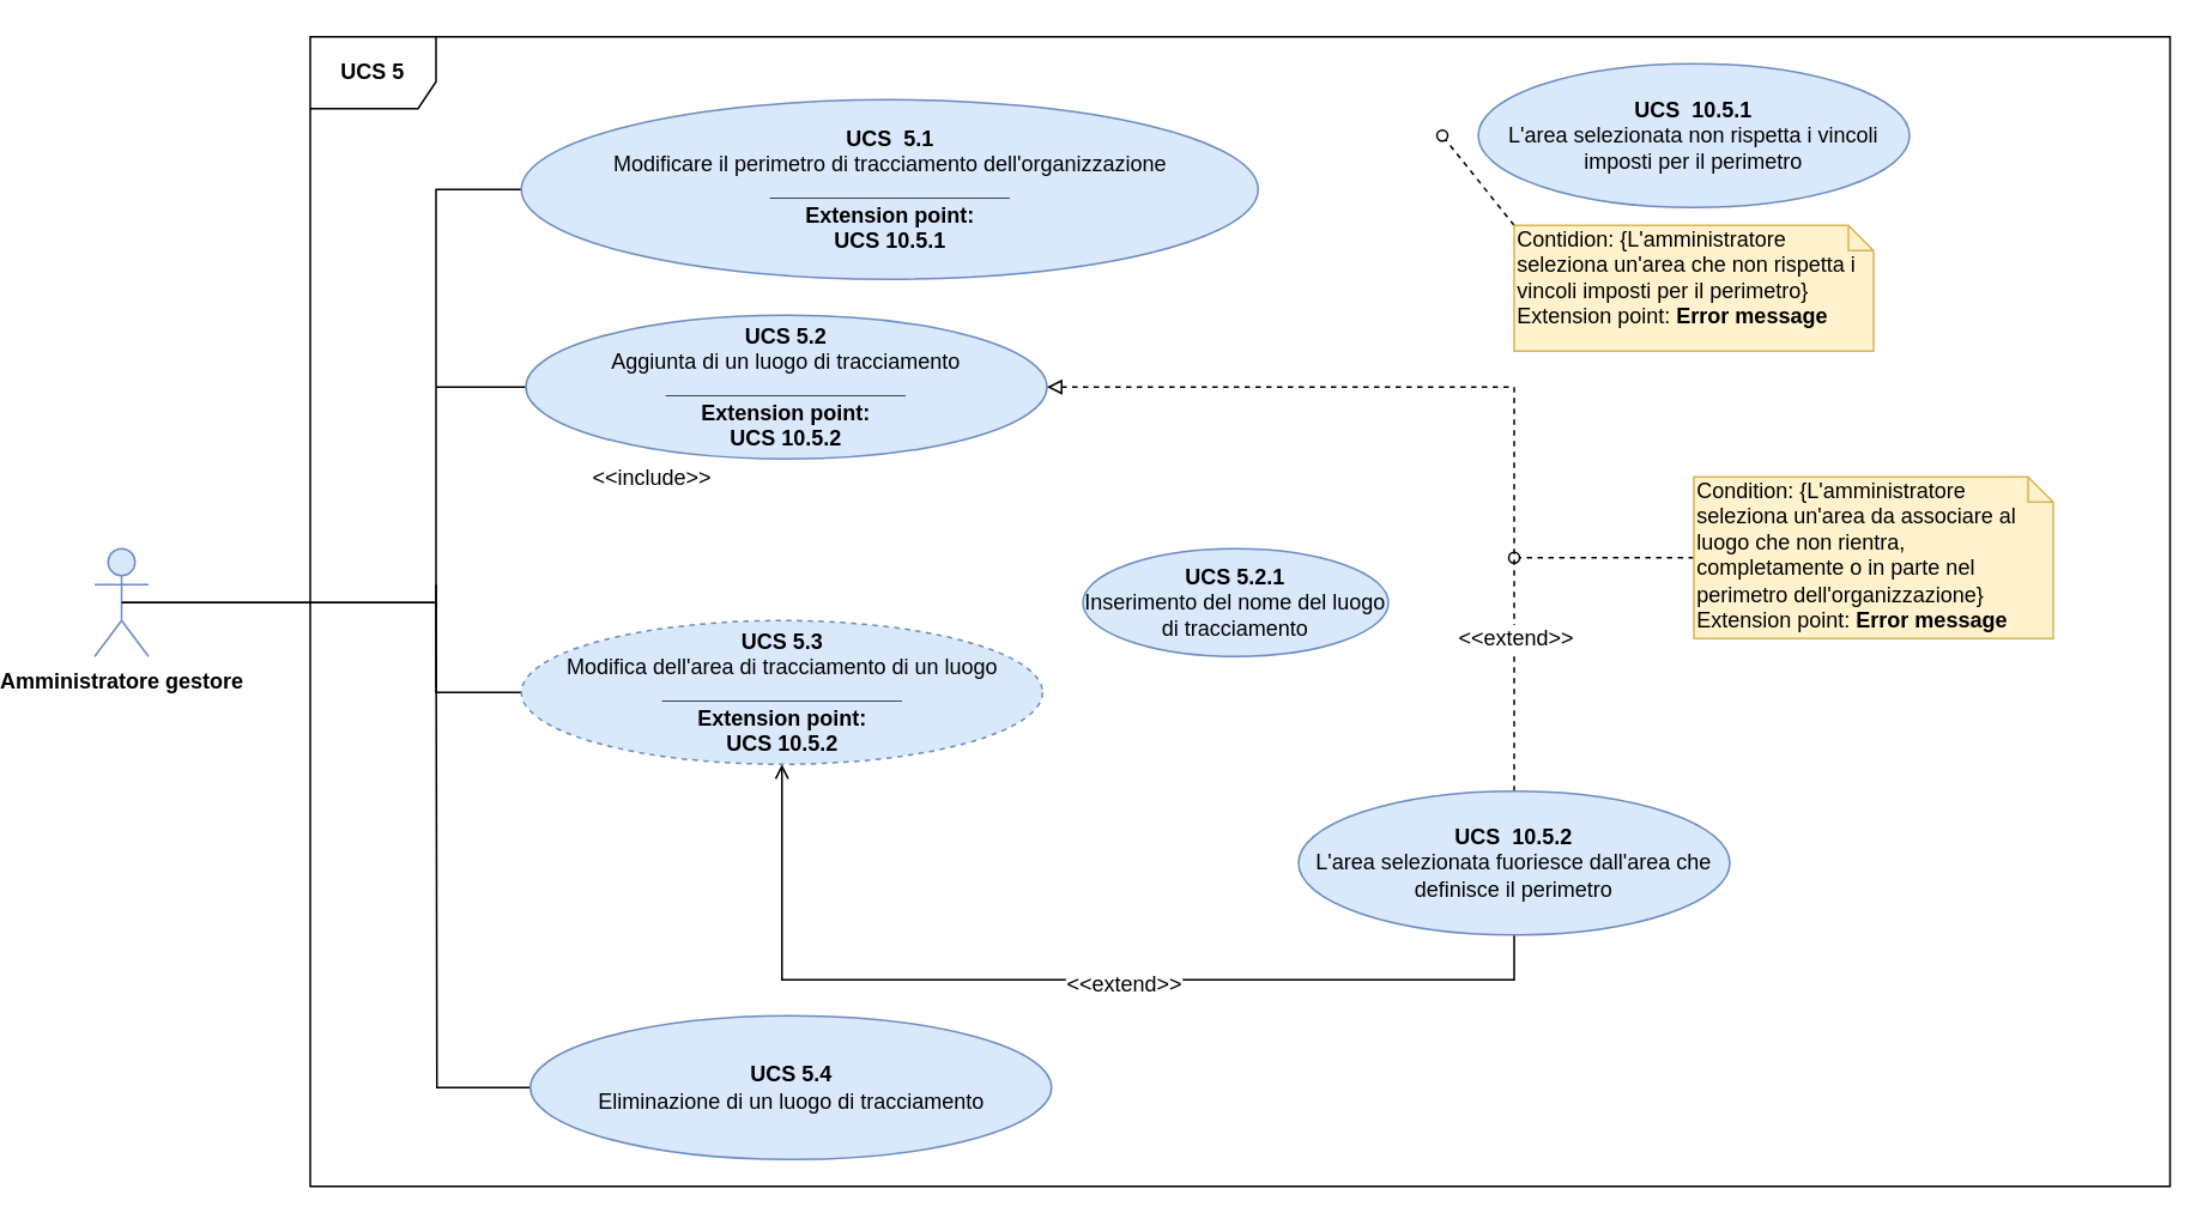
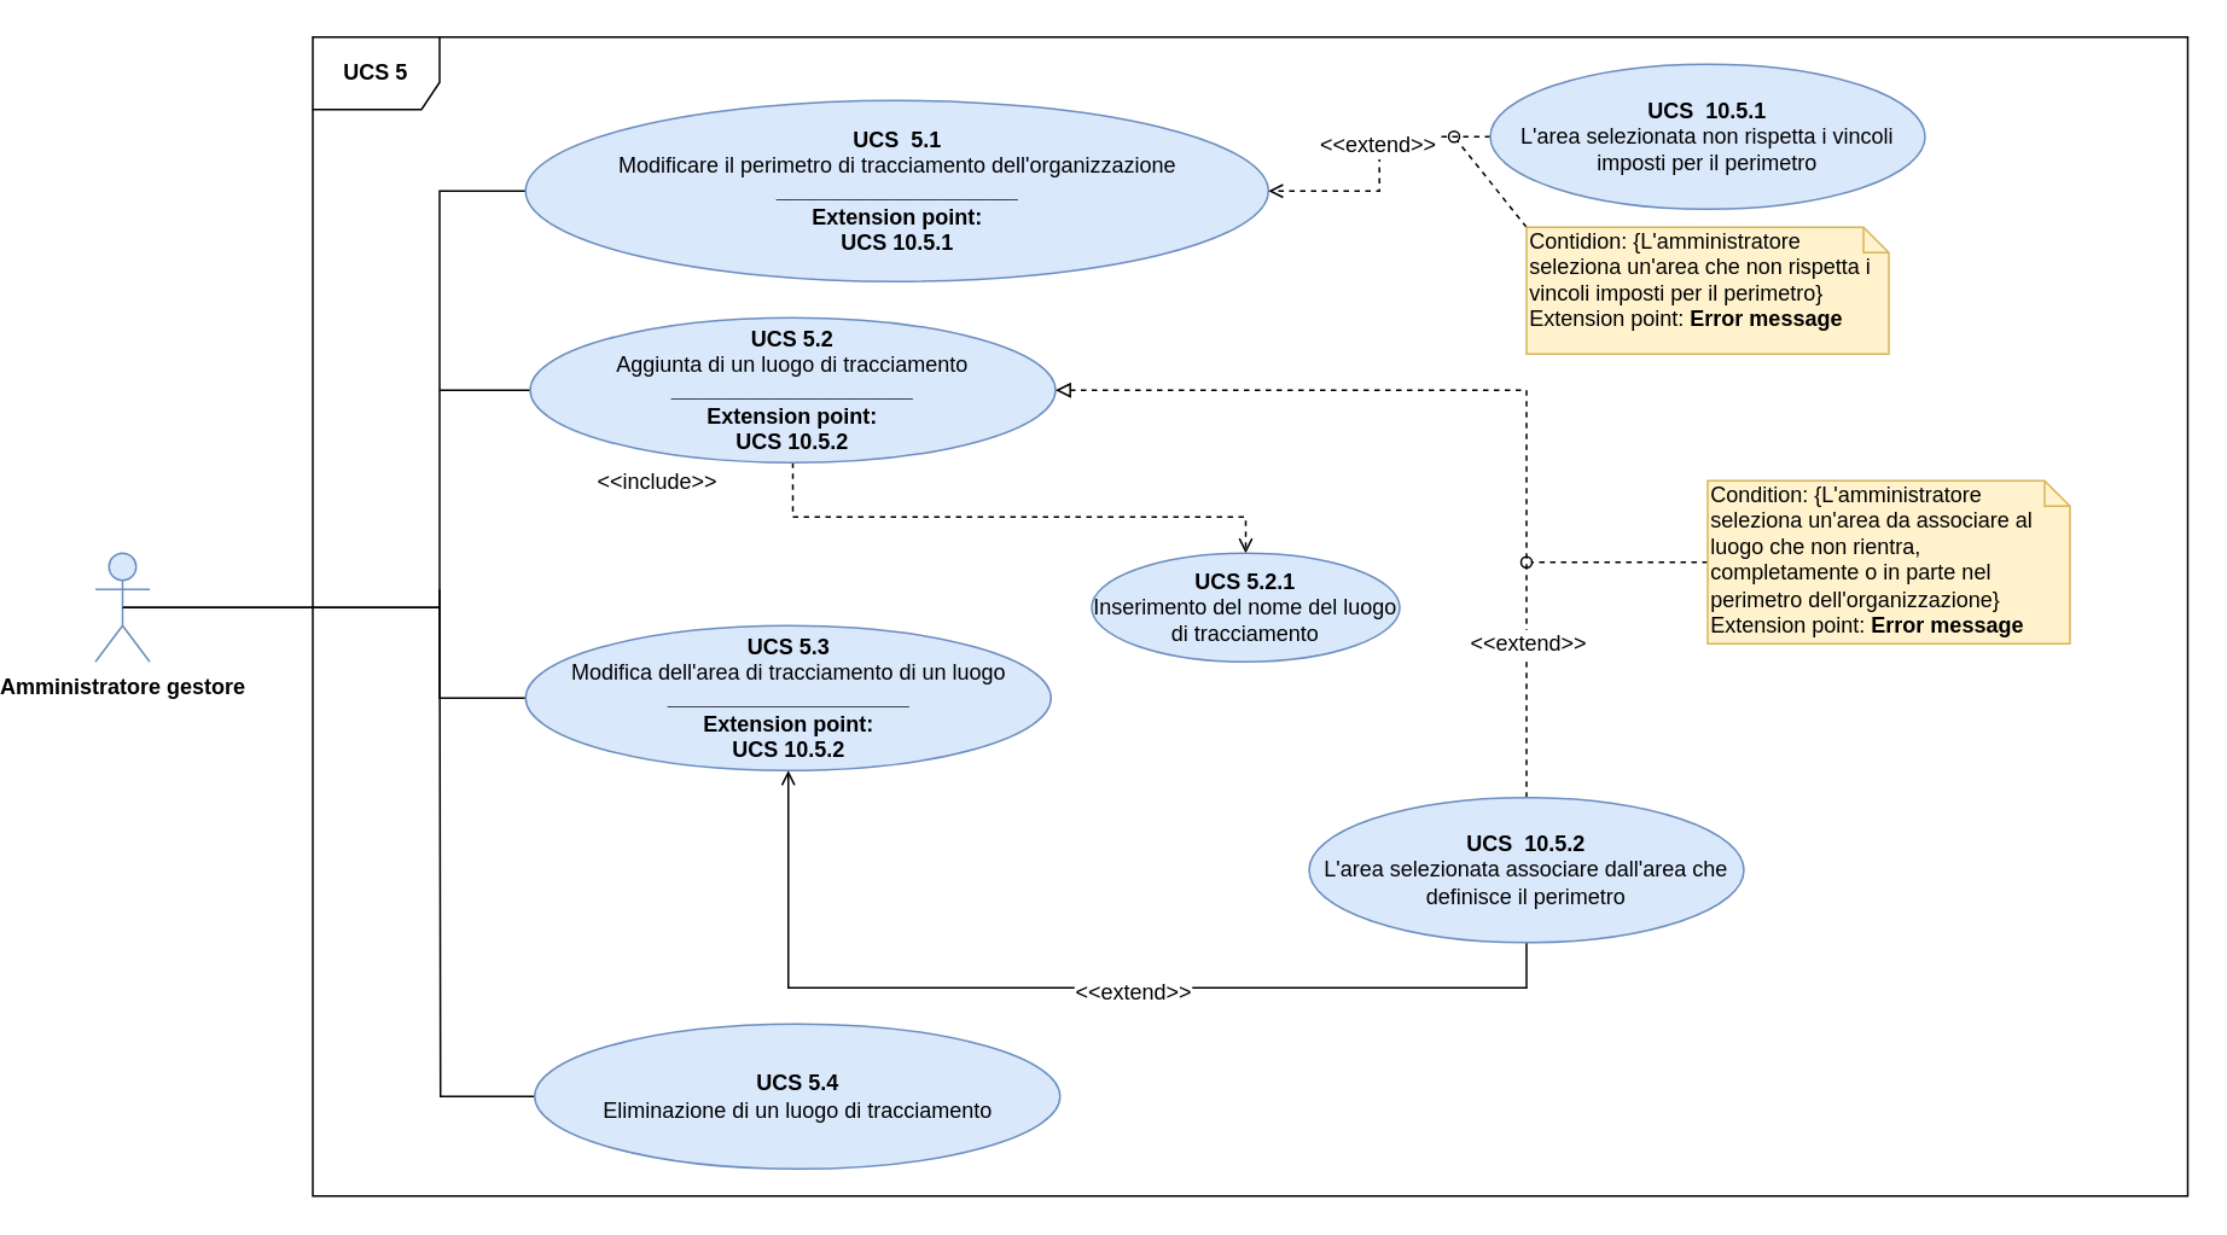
+ <mxCell id="6" style="edgeStyle=orthogonalEdgeStyle;rounded=0;orthogonalLoop=1;jettySize=auto;html=1;exitX=0;exitY=0.5;exitDx=0;exitDy=0;entryX=1;entryY=0.5;entryDx=0;entryDy=0;dashed=1;endArrow=open;endFill=0;" parent="1" source="8" target="5" edge="1"><mxGeometry relative="1" as="geometry" /></mxCell>
+ <mxCell id="7" value="&amp;lt;&amp;lt;extend&amp;gt;&amp;gt;" style="text;html=1;align=center;verticalAlign=middle;resizable=0;points=[];;labelBackgroundColor=#ffffff;" parent="6" vertex="1" connectable="0"><mxGeometry x="-0.13" y="-1" relative="1" as="geometry"><mxPoint as="offset" /></mxGeometry></mxCell>
+ <mxCell id="12" style="edgeStyle=orthogonalEdgeStyle;rounded=0;orthogonalLoop=1;jettySize=auto;html=1;entryX=0.5;entryY=0;entryDx=0;entryDy=0;dashed=1;endArrow=open;endFill=0;" parent="1" source="13" target="25" edge="1"><mxGeometry relative="1" as="geometry"><Array as="points"><mxPoint x="405" y="285" /></Array></mxGeometry></mxCell>
- <mxCell id="22" value="&lt;b&gt;UCS 5.3&lt;br&gt;&lt;/b&gt;Modifica dell'area di tracciamento di un luogo&lt;br&gt;&lt;b&gt;____________________&lt;br&gt;Extension point:&lt;br&gt;UCS 10.5.2&lt;/b&gt;" style="ellipse;whiteSpace=wrap;html=1;fillColor=#dae8fc;strokeColor=#6c8ebf;dashed=1;" parent="1" vertex="1"><mxGeometry x="257.5" y="345" width="290" height="80" as="geometry" /></mxCell>
+ <mxCell id="22" value="&lt;b&gt;UCS 5.3&lt;br&gt;&lt;/b&gt;Modifica dell'area di tracciamento di un luogo&lt;br&gt;&lt;b&gt;____________________&lt;br&gt;Extension point:&lt;br&gt;UCS 10.5.2&lt;/b&gt;" style="ellipse;whiteSpace=wrap;html=1;fillColor=#dae8fc;strokeColor=#6c8ebf;" parent="1" vertex="1"><mxGeometry x="257.5" y="345" width="290" height="80" as="geometry" /></mxCell>
- <mxCell id="18" value="&lt;b&gt;UCS&amp;nbsp; 10.5.2&lt;br&gt;&lt;/b&gt;L'area selezionata fuoriesce dall'area che definisce il perimetro" style="ellipse;whiteSpace=wrap;html=1;fillColor=#dae8fc;strokeColor=#6c8ebf;" parent="1" vertex="1"><mxGeometry x="690" y="440" width="240" height="80" as="geometry" /></mxCell>
+ <mxCell id="18" value="&lt;b&gt;UCS&amp;nbsp; 10.5.2&lt;br&gt;&lt;/b&gt;L'area selezionata associare dall'area che definisce il perimetro" style="ellipse;whiteSpace=wrap;html=1;fillColor=#dae8fc;strokeColor=#6c8ebf;" parent="1" vertex="1"><mxGeometry x="690" y="440" width="240" height="80" as="geometry" /></mxCell>
